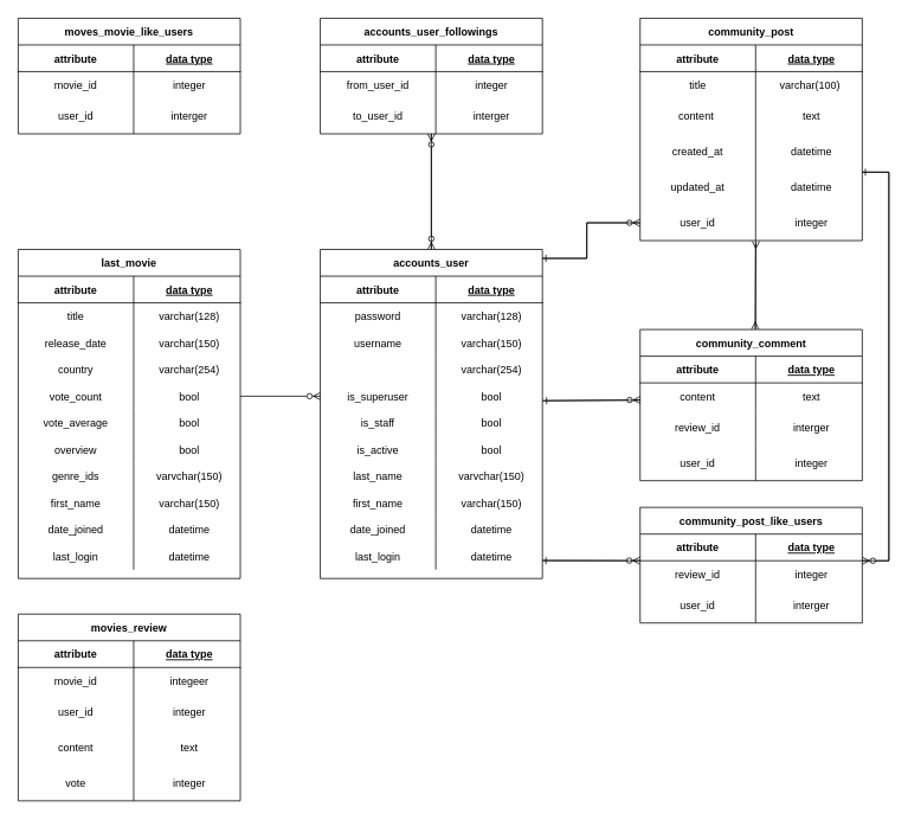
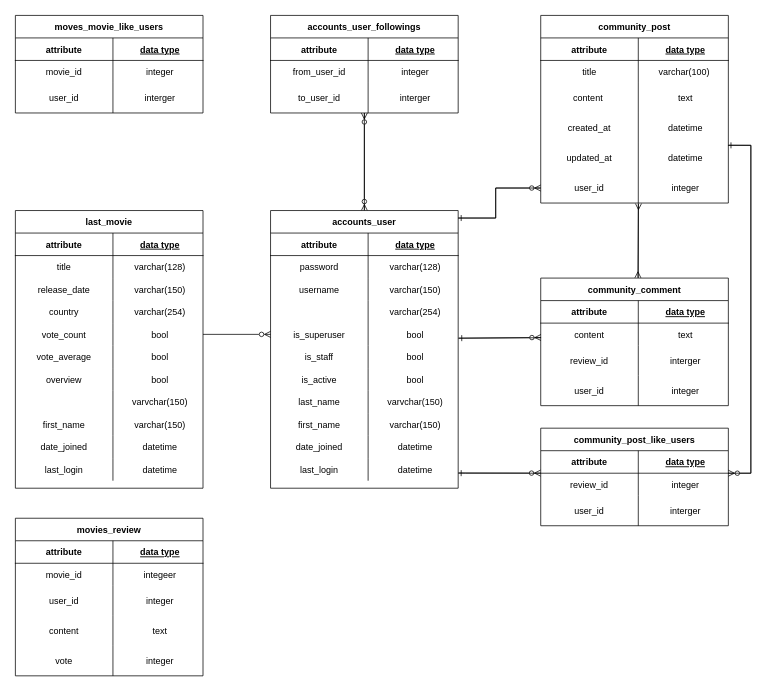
- <mxCell id="123" value="genre_ids" style="shape=partialRectangle;overflow=hidden;connectable=0;fillColor=none;top=0;left=0;bottom=0;right=0;align=center;" vertex="1" parent="122"><mxGeometry width="130" height="30" as="geometry"><mxRectangle width="130" height="30" as="alternateBounds" /></mxGeometry></mxCell>
